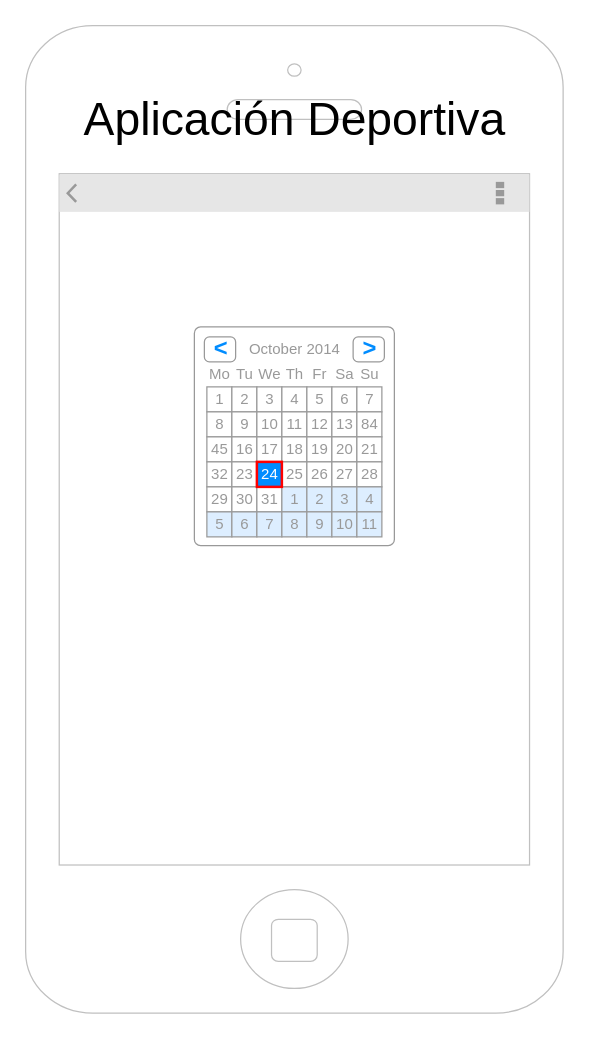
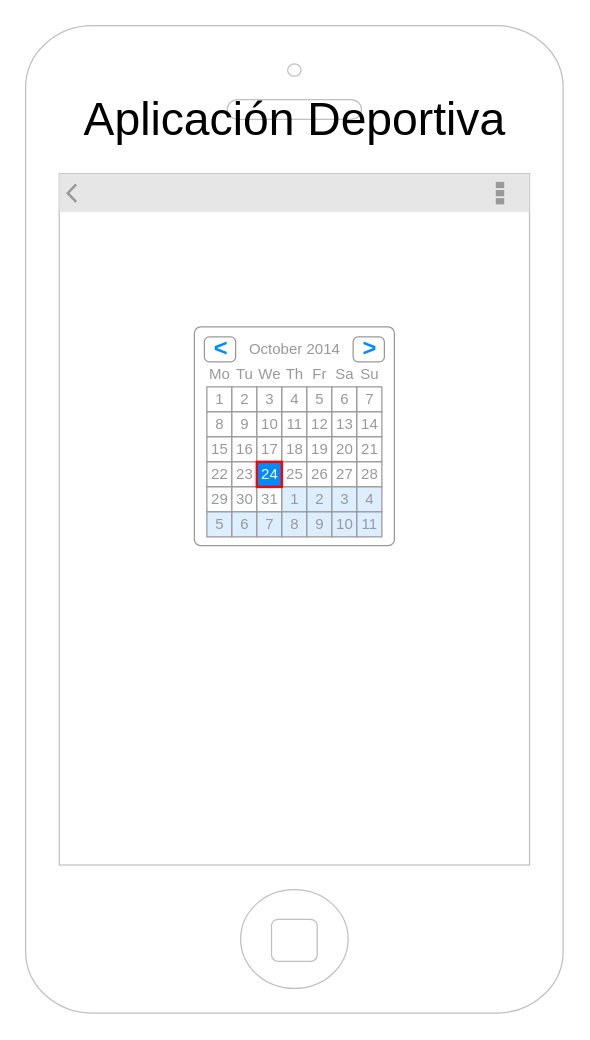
- <mxCell id="30" value="84" style="strokeWidth=1;shadow=0;dashed=0;align=center;html=1;shape=mxgraph.mockup.forms.rrect;rSize=0;strokeColor=#999999;fontColor=#999999;fontSize=12;" vertex="1" parent="6"><mxGeometry x="130" y="68" width="20" height="20" as="geometry" /></mxCell>
+ <mxCell id="30" value="14" style="strokeWidth=1;shadow=0;dashed=0;align=center;html=1;shape=mxgraph.mockup.forms.rrect;rSize=0;strokeColor=#999999;fontColor=#999999;fontSize=12;" vertex="1" parent="6"><mxGeometry x="130" y="68" width="20" height="20" as="geometry" /></mxCell>
- <mxCell id="31" value="45" style="strokeWidth=1;shadow=0;dashed=0;align=center;html=1;shape=mxgraph.mockup.forms.rrect;rSize=0;strokeColor=#999999;fontColor=#999999;fontSize=12;" vertex="1" parent="6"><mxGeometry x="10" y="88" width="20" height="20" as="geometry" /></mxCell>
+ <mxCell id="31" value="15" style="strokeWidth=1;shadow=0;dashed=0;align=center;html=1;shape=mxgraph.mockup.forms.rrect;rSize=0;strokeColor=#999999;fontColor=#999999;fontSize=12;" vertex="1" parent="6"><mxGeometry x="10" y="88" width="20" height="20" as="geometry" /></mxCell>
- <mxCell id="38" value="32" style="strokeWidth=1;shadow=0;dashed=0;align=center;html=1;shape=mxgraph.mockup.forms.rrect;rSize=0;strokeColor=#999999;fontColor=#999999;fontSize=12;" vertex="1" parent="6"><mxGeometry x="10" y="108" width="20" height="20" as="geometry" /></mxCell>
+ <mxCell id="38" value="22" style="strokeWidth=1;shadow=0;dashed=0;align=center;html=1;shape=mxgraph.mockup.forms.rrect;rSize=0;strokeColor=#999999;fontColor=#999999;fontSize=12;" vertex="1" parent="6"><mxGeometry x="10" y="108" width="20" height="20" as="geometry" /></mxCell>
